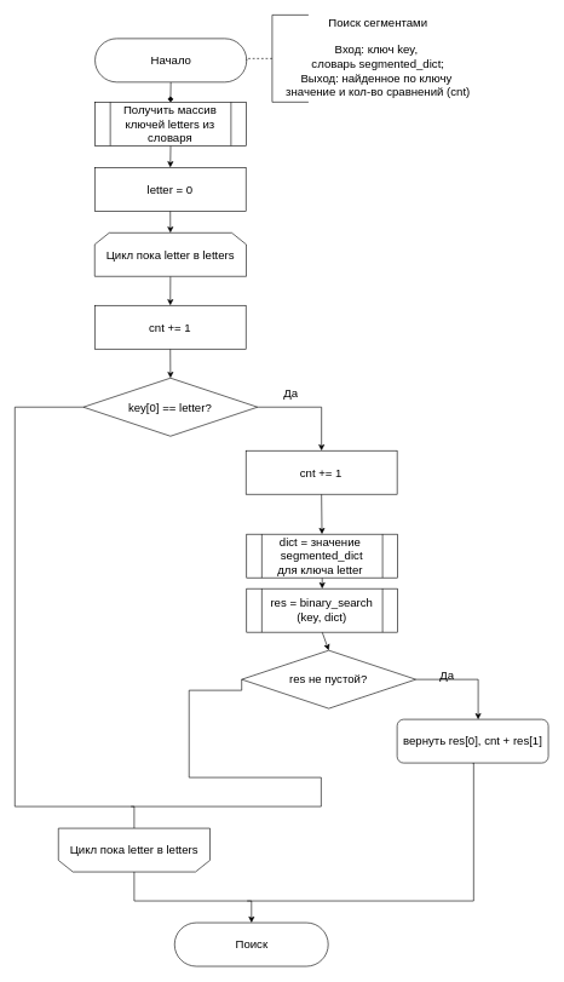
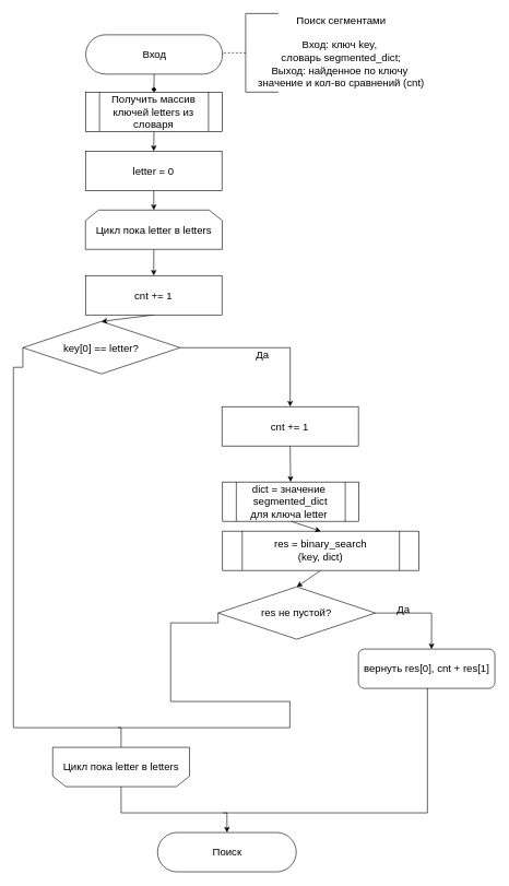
- <mxCell id="3" value="&lt;font style=&quot;font-size: 16px&quot;&gt;Начало&lt;/font&gt;" style="html=1;dashed=0;whitespace=wrap;shape=mxgraph.dfd.start" vertex="1" parent="1"><mxGeometry x="130.47" y="52.5" width="208.78" height="60" as="geometry" /></mxCell>
+ <mxCell id="3" value="&lt;font style=&quot;font-size: 16px&quot;&gt;Вход&lt;/font&gt;" style="html=1;dashed=0;whitespace=wrap;shape=mxgraph.dfd.start" vertex="1" parent="1"><mxGeometry x="130.47" y="52.5" width="208.78" height="60" as="geometry" /></mxCell>
- <mxCell id="13" value="&lt;span style=&quot;font-size: 16px&quot;&gt;key[0] == letter?&lt;/span&gt;&lt;span style=&quot;font-size: 16px&quot;&gt;&lt;br&gt;&lt;/span&gt;" style="strokeWidth=1;html=1;shape=mxgraph.flowchart.decision;whiteSpace=wrap;rounded=1;shadow=0;glass=0;sketch=0;gradientColor=none;" vertex="1" parent="1"><mxGeometry x="114.39" y="520" width="240" height="80" as="geometry" /></mxCell>
+ <mxCell id="13" value="&lt;span style=&quot;font-size: 16px&quot;&gt;key[0] == letter?&lt;/span&gt;&lt;span style=&quot;font-size: 16px&quot;&gt;&lt;br&gt;&lt;/span&gt;" style="strokeWidth=1;html=1;shape=mxgraph.flowchart.decision;whiteSpace=wrap;rounded=1;shadow=0;glass=0;sketch=0;gradientColor=none;" vertex="1" parent="1"><mxGeometry x="34.39" y="490" width="240" height="80" as="geometry" /></mxCell>
- <mxCell id="25" value="&lt;span style=&quot;font-size: 16px&quot;&gt;res = binary_search&lt;br&gt;(key,&lt;/span&gt;&lt;span style=&quot;font-size: 16px&quot;&gt;&amp;nbsp;dict&lt;/span&gt;&lt;span style=&quot;font-size: 16px&quot;&gt;)&lt;/span&gt;" style="shape=process;whiteSpace=wrap;html=1;backgroundOutline=1;" vertex="1" parent="1"><mxGeometry x="339.25" y="810" width="208.31" height="60" as="geometry" /></mxCell>
+ <mxCell id="25" value="&lt;span style=&quot;font-size: 16px&quot;&gt;res = binary_search&lt;br&gt;(key,&lt;/span&gt;&lt;span style=&quot;font-size: 16px&quot;&gt;&amp;nbsp;dict&lt;/span&gt;&lt;span style=&quot;font-size: 16px&quot;&gt;)&lt;/span&gt;" style="shape=process;whiteSpace=wrap;html=1;backgroundOutline=1;" vertex="1" parent="1"><mxGeometry x="339.25" y="810" width="300" height="60" as="geometry" /></mxCell>
